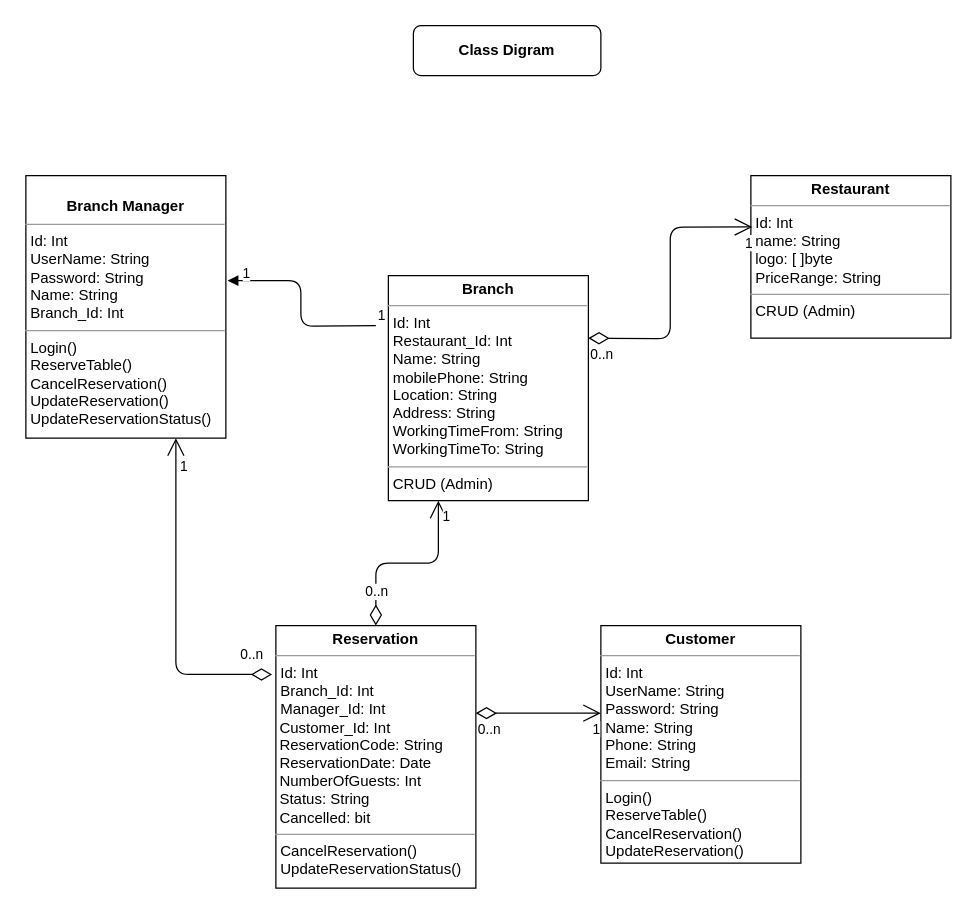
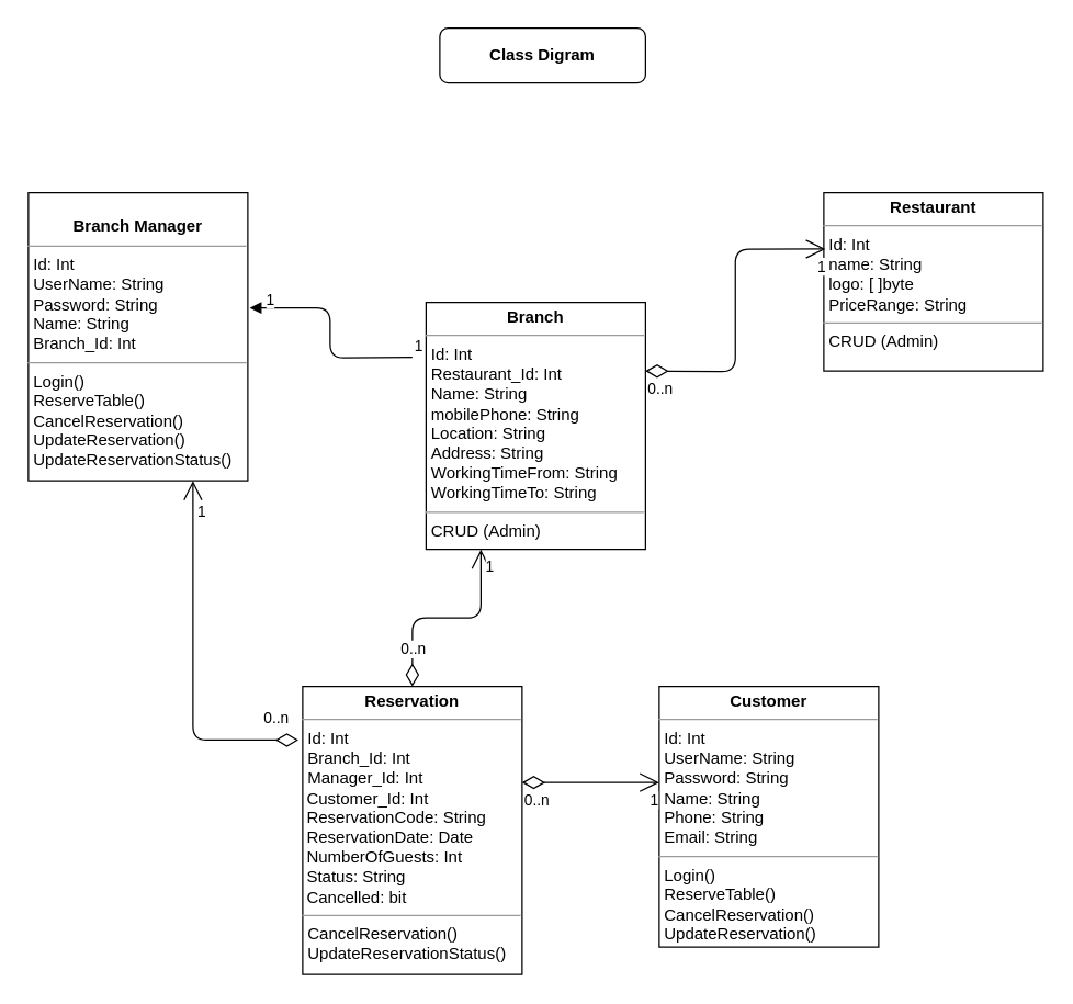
- <mxCell id="22" value="&lt;b&gt;Class Digram&lt;/b&gt;" style="rounded=1;whiteSpace=wrap;html=1;" vertex="1" parent="1"><mxGeometry x="330" y="20" width="150" height="40" as="geometry" /></mxCell>
+ <mxCell id="22" value="&lt;b&gt;Class Digram&lt;/b&gt;" style="rounded=1;whiteSpace=wrap;html=1;" vertex="1" parent="1"><mxGeometry x="320" y="20" width="150" height="40" as="geometry" /></mxCell>
